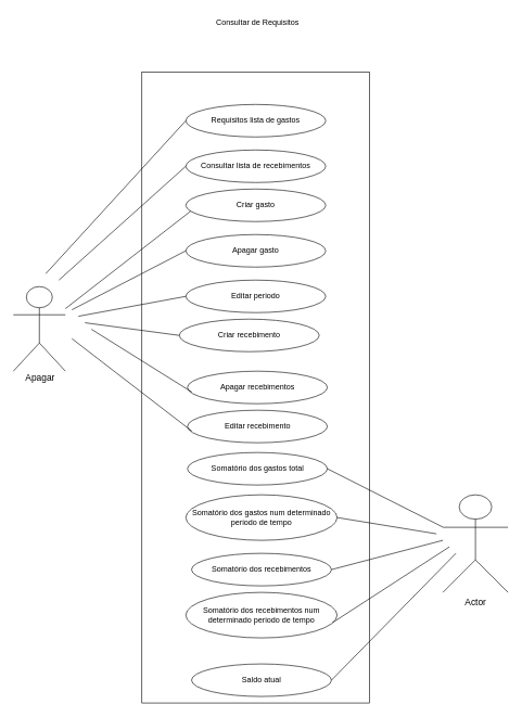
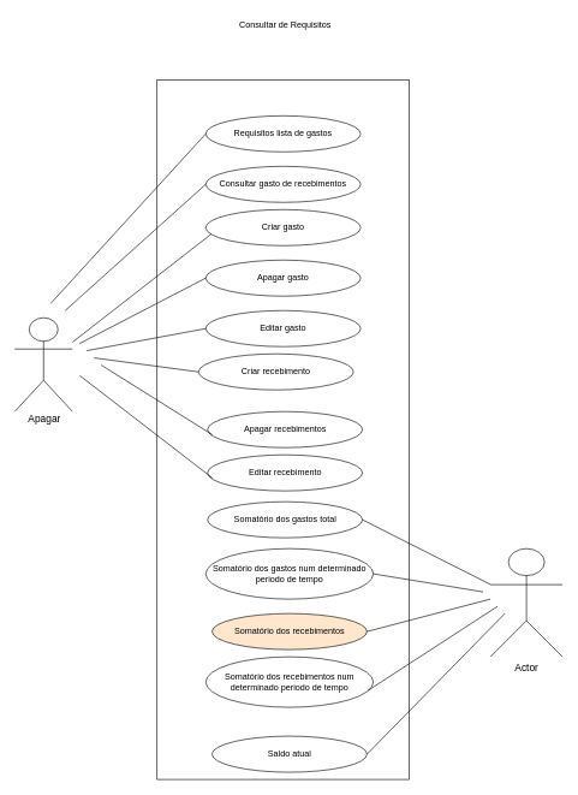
- <mxCell id="30" value="Consultar lista de recebimentos" style="ellipse;whiteSpace=wrap;html=1;" vertex="1" parent="1"><mxGeometry x="285" y="230" width="215" height="50" as="geometry" /></mxCell>
+ <mxCell id="30" value="Consultar gasto de recebimentos" style="ellipse;whiteSpace=wrap;html=1;" vertex="1" parent="1"><mxGeometry x="285" y="230" width="215" height="50" as="geometry" /></mxCell>
- <mxCell id="6" value="Editar periodo" style="ellipse;whiteSpace=wrap;html=1;" vertex="1" parent="1"><mxGeometry x="285" y="430" width="215" height="50" as="geometry" /></mxCell>
+ <mxCell id="6" value="Editar gasto" style="ellipse;whiteSpace=wrap;html=1;" vertex="1" parent="1"><mxGeometry x="285" y="430" width="215" height="50" as="geometry" /></mxCell>
- <mxCell id="15" value="Somatório dos recebimentos" style="ellipse;whiteSpace=wrap;html=1;" vertex="1" parent="1"><mxGeometry x="293.75" y="850" width="215" height="50" as="geometry" /></mxCell>
+ <mxCell id="15" value="Somatório dos recebimentos" style="ellipse;whiteSpace=wrap;html=1;fillColor=#ffe6cc;" vertex="1" parent="1"><mxGeometry x="293.75" y="850" width="215" height="50" as="geometry" /></mxCell>
